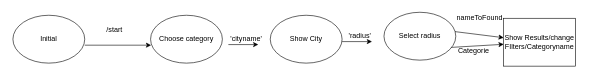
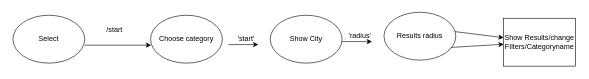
- <mxCell id="9" value="nameToFound" style="text;html=1;strokeColor=none;fillColor=none;align=center;verticalAlign=middle;whiteSpace=wrap;rounded=0;" vertex="1" parent="1"><mxGeometry x="780" y="20" width="40" height="20" as="geometry" /></mxCell>
- <mxCell id="13" value="Select radius" style="ellipse;whiteSpace=wrap;html=1;" vertex="1" parent="1"><mxGeometry x="640" y="20" width="120" height="80" as="geometry" /></mxCell>
+ <mxCell id="13" value="Results radius" style="ellipse;whiteSpace=wrap;html=1;" vertex="1" parent="1"><mxGeometry x="640" y="20" width="120" height="80" as="geometry" /></mxCell>
- <mxCell id="2" value="Initial" style="ellipse;whiteSpace=wrap;html=1;" parent="1" vertex="1"><mxGeometry x="20" y="25" width="120" height="80" as="geometry" /></mxCell>
+ <mxCell id="2" value="Select" style="ellipse;whiteSpace=wrap;html=1;" parent="1" vertex="1"><mxGeometry x="20" y="25" width="120" height="80" as="geometry" /></mxCell>
- <mxCell id="11" value="'cityname'" style="text;html=1;strokeColor=none;fillColor=none;align=center;verticalAlign=middle;whiteSpace=wrap;rounded=0;" vertex="1" parent="1"><mxGeometry x="390" y="55" width="40" height="20" as="geometry" /></mxCell>
+ <mxCell id="11" value="'start'" style="text;html=1;strokeColor=none;fillColor=none;align=center;verticalAlign=middle;whiteSpace=wrap;rounded=0;" vertex="1" parent="1"><mxGeometry x="390" y="55" width="40" height="20" as="geometry" /></mxCell>
- <mxCell id="16" value="Categorie" style="text;html=1;strokeColor=none;fillColor=none;align=center;verticalAlign=middle;whiteSpace=wrap;rounded=0;" vertex="1" parent="1"><mxGeometry x="770" y="75" width="40" height="20" as="geometry" /></mxCell>
